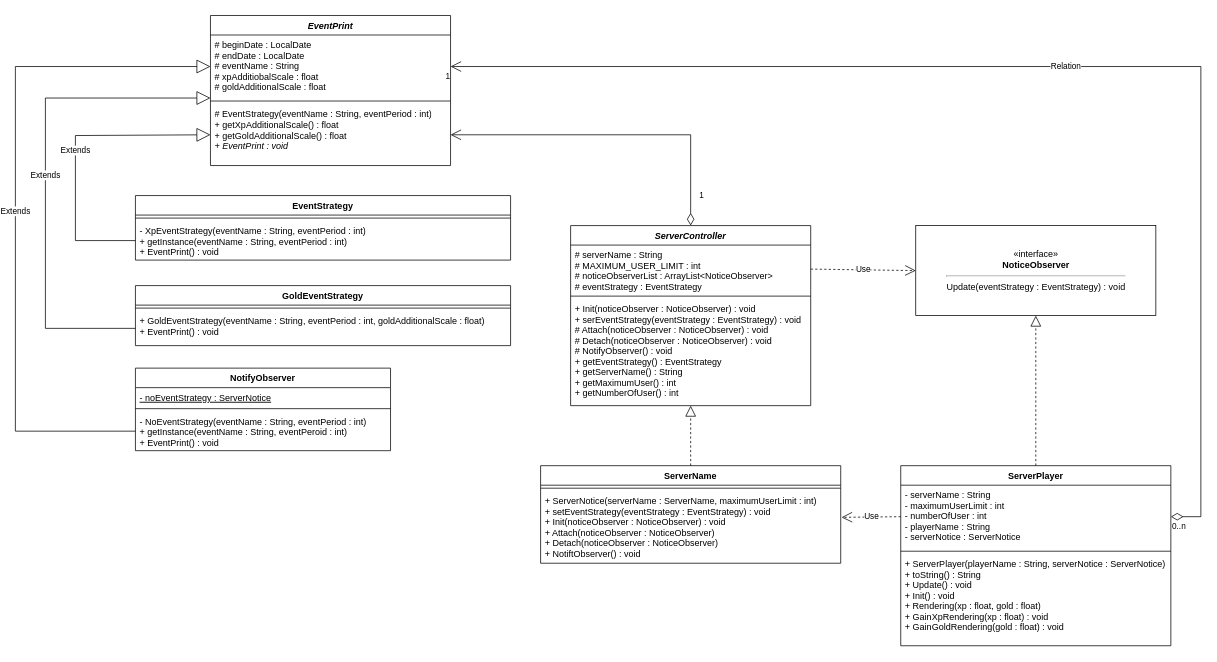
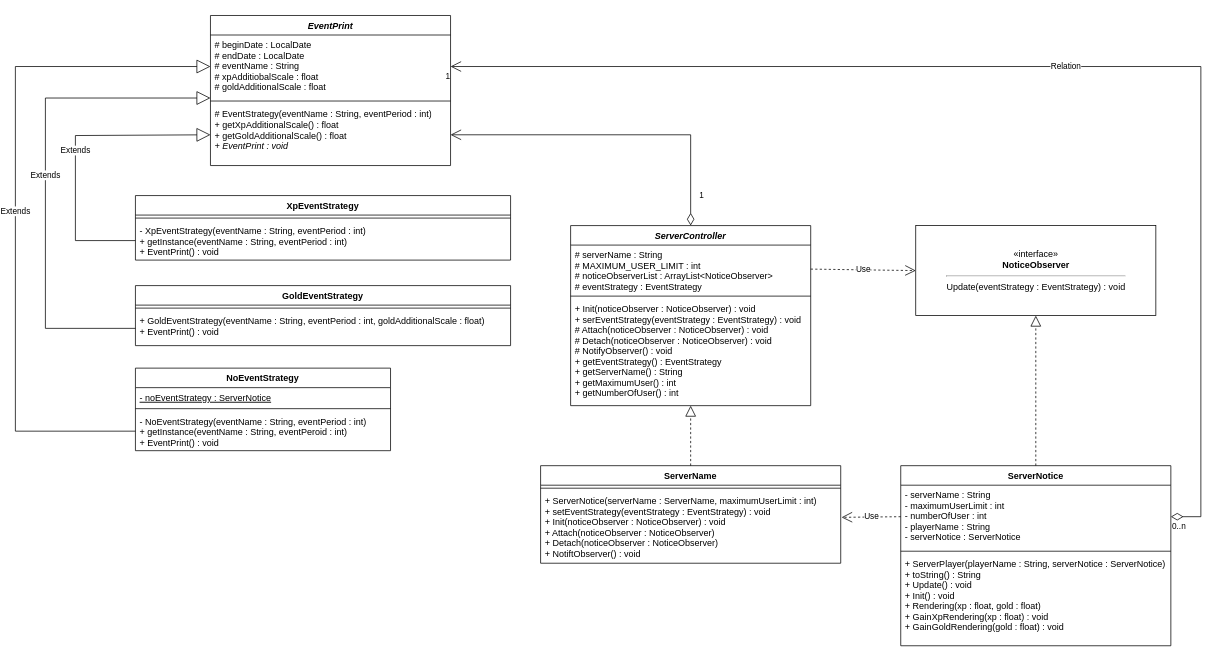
- <mxCell id="21" value="EventStrategy" style="swimlane;fontStyle=1;align=center;verticalAlign=top;childLayout=stackLayout;horizontal=1;startSize=26;horizontalStack=0;resizeParent=1;resizeParentMax=0;resizeLast=0;collapsible=1;marginBottom=0;" parent="1" vertex="1"><mxGeometry x="180" y="260" width="500" height="86" as="geometry" /></mxCell>
+ <mxCell id="21" value="XpEventStrategy" style="swimlane;fontStyle=1;align=center;verticalAlign=top;childLayout=stackLayout;horizontal=1;startSize=26;horizontalStack=0;resizeParent=1;resizeParentMax=0;resizeLast=0;collapsible=1;marginBottom=0;" parent="1" vertex="1"><mxGeometry x="180" y="260" width="500" height="86" as="geometry" /></mxCell>
- <mxCell id="9" value="NotifyObserver" style="swimlane;fontStyle=1;align=center;verticalAlign=top;childLayout=stackLayout;horizontal=1;startSize=26;horizontalStack=0;resizeParent=1;resizeParentMax=0;resizeLast=0;collapsible=1;marginBottom=0;" parent="1" vertex="1"><mxGeometry x="180" y="490" width="340" height="110" as="geometry" /></mxCell>
+ <mxCell id="9" value="NoEventStrategy" style="swimlane;fontStyle=1;align=center;verticalAlign=top;childLayout=stackLayout;horizontal=1;startSize=26;horizontalStack=0;resizeParent=1;resizeParentMax=0;resizeLast=0;collapsible=1;marginBottom=0;" parent="1" vertex="1"><mxGeometry x="180" y="490" width="340" height="110" as="geometry" /></mxCell>
- <mxCell id="17" value="ServerPlayer" style="swimlane;fontStyle=1;align=center;verticalAlign=top;childLayout=stackLayout;horizontal=1;startSize=26;horizontalStack=0;resizeParent=1;resizeParentMax=0;resizeLast=0;collapsible=1;marginBottom=0;" parent="1" vertex="1"><mxGeometry x="1200" y="620" width="360" height="240" as="geometry" /></mxCell>
+ <mxCell id="17" value="ServerNotice" style="swimlane;fontStyle=1;align=center;verticalAlign=top;childLayout=stackLayout;horizontal=1;startSize=26;horizontalStack=0;resizeParent=1;resizeParentMax=0;resizeLast=0;collapsible=1;marginBottom=0;" parent="1" vertex="1"><mxGeometry x="1200" y="620" width="360" height="240" as="geometry" /></mxCell>
